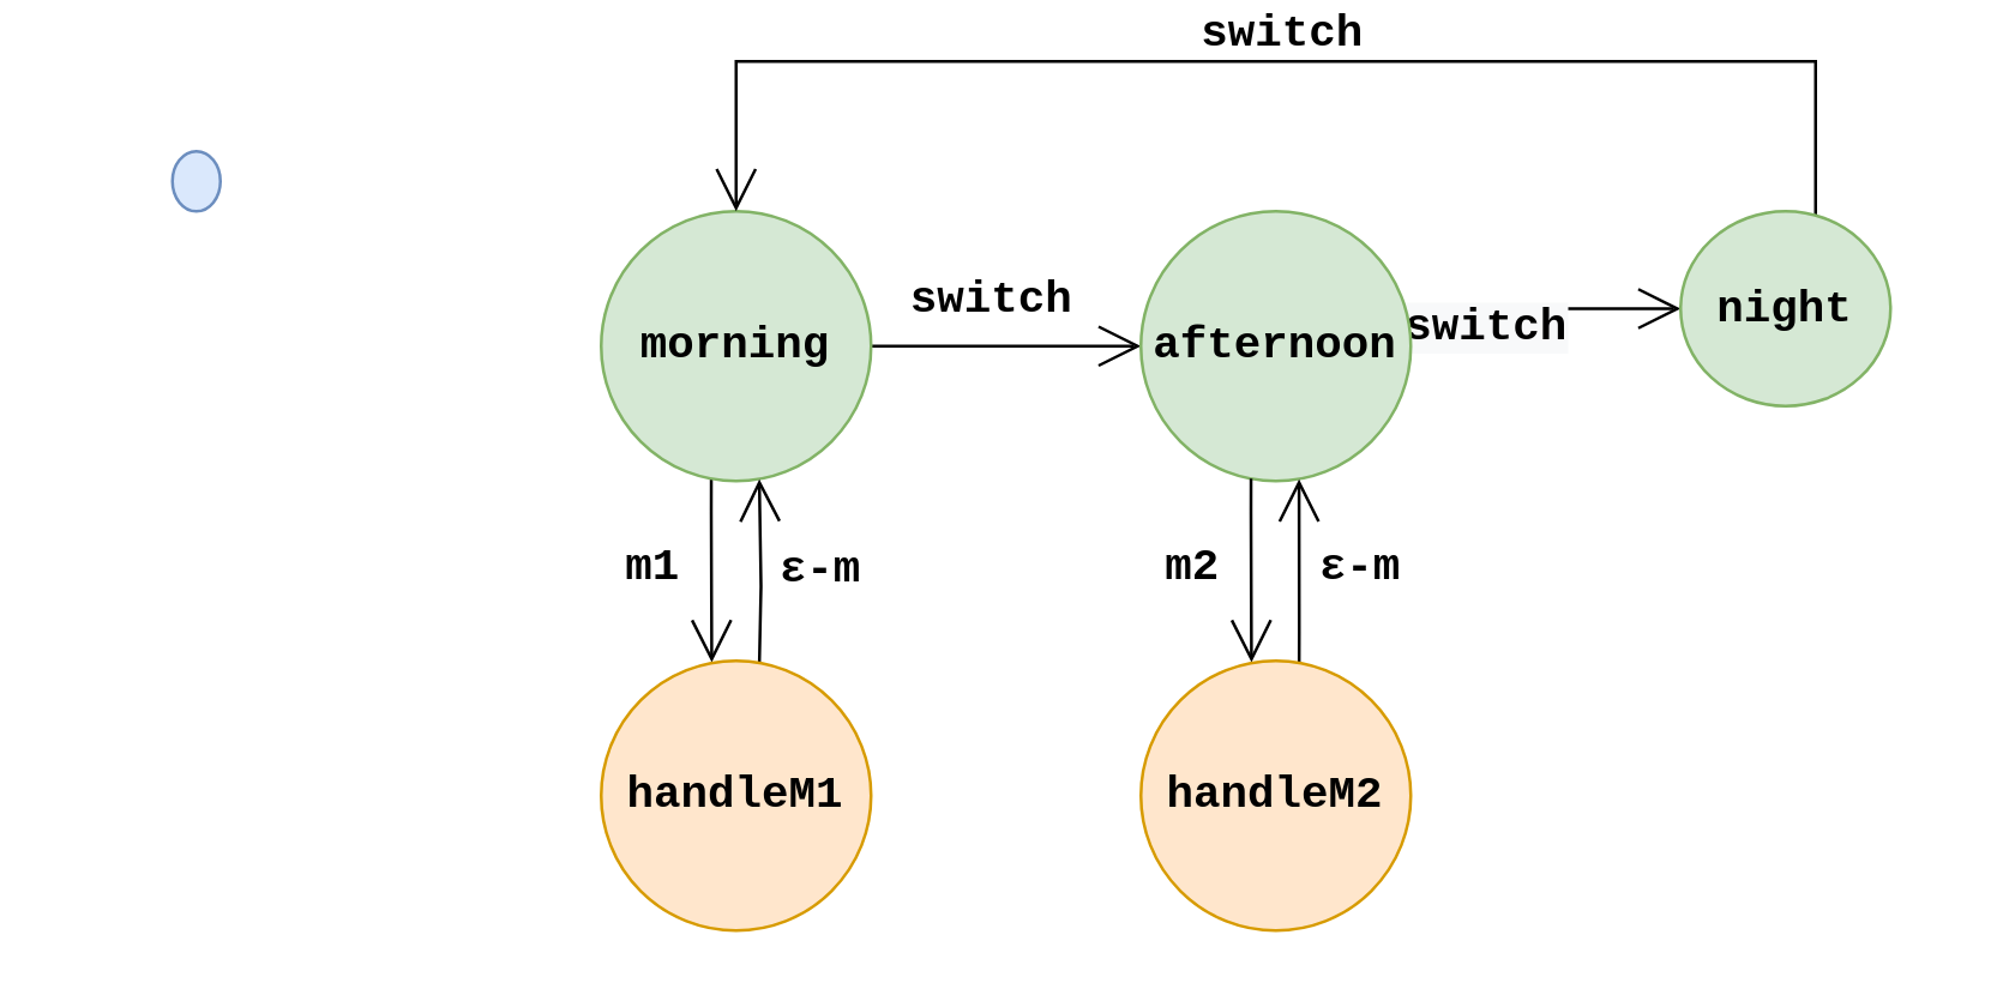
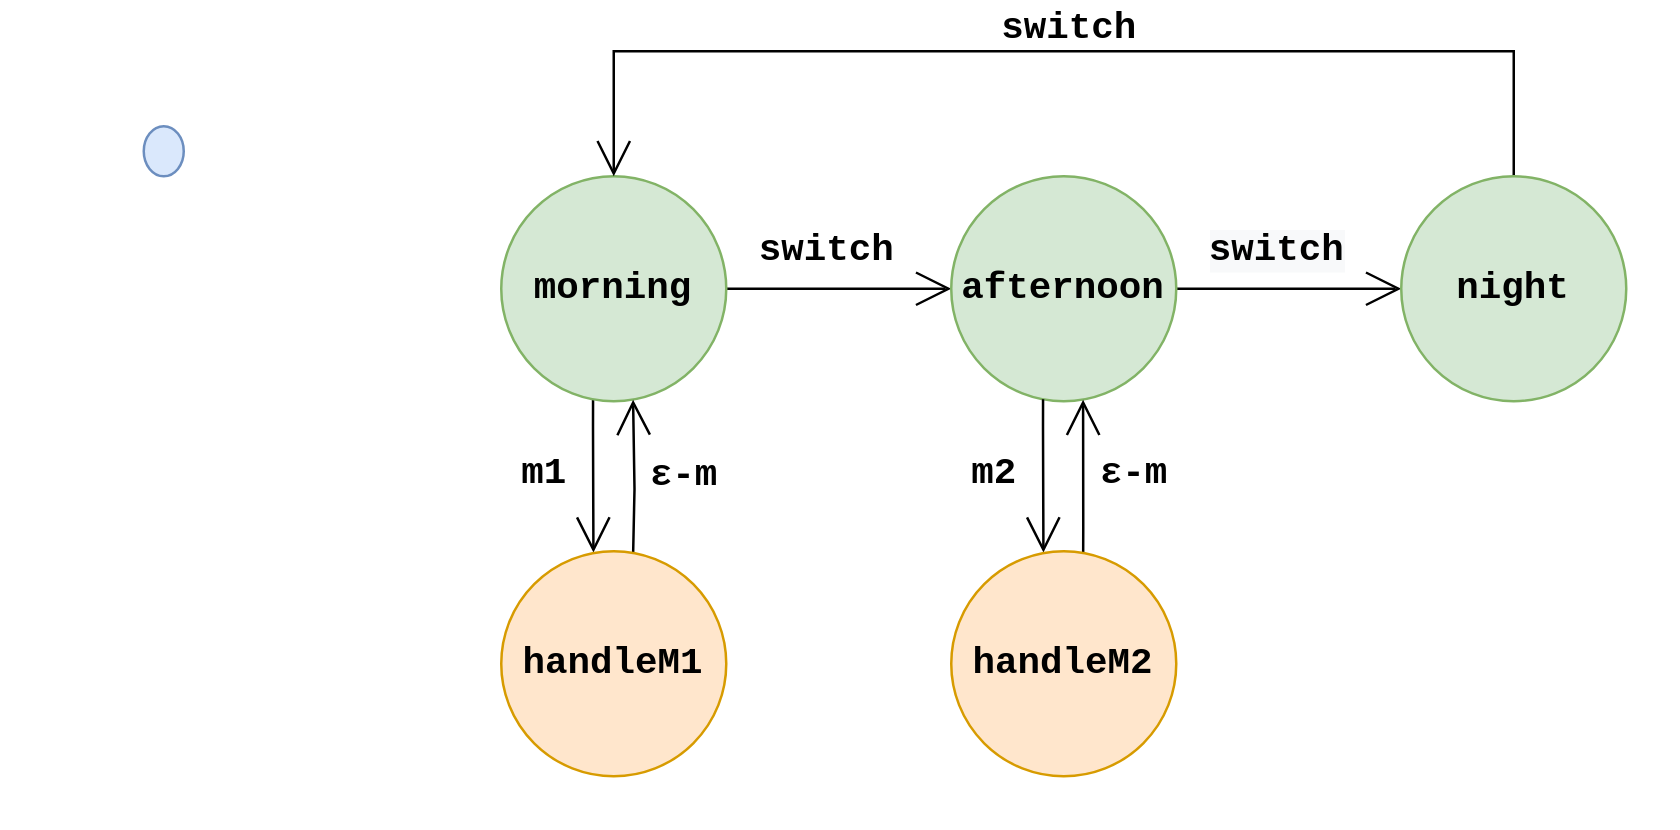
- <mxCell id="11" value="night" style="ellipse;whiteSpace=wrap;html=1;aspect=fixed;fontFamily=Courier New;fontStyle=1;fontSize=15;fillColor=#d5e8d4;strokeColor=#82b366;" vertex="1" parent="1"><mxGeometry x="560" y="70" width="70" height="65" as="geometry" /></mxCell>
+ <mxCell id="11" value="night" style="ellipse;whiteSpace=wrap;html=1;aspect=fixed;fontFamily=Courier New;fontStyle=1;fontSize=15;fillColor=#d5e8d4;strokeColor=#82b366;" vertex="1" parent="1"><mxGeometry x="560" y="70" width="90" height="90" as="geometry" /></mxCell>
